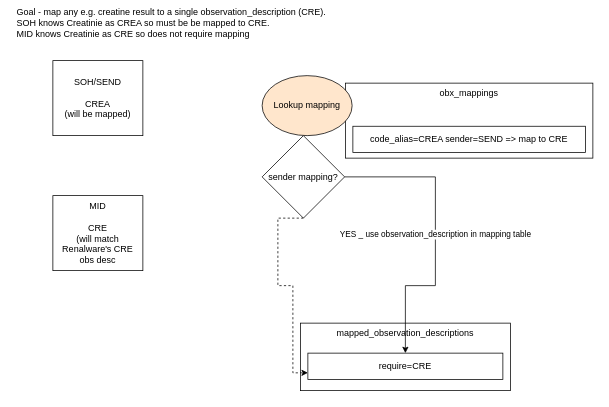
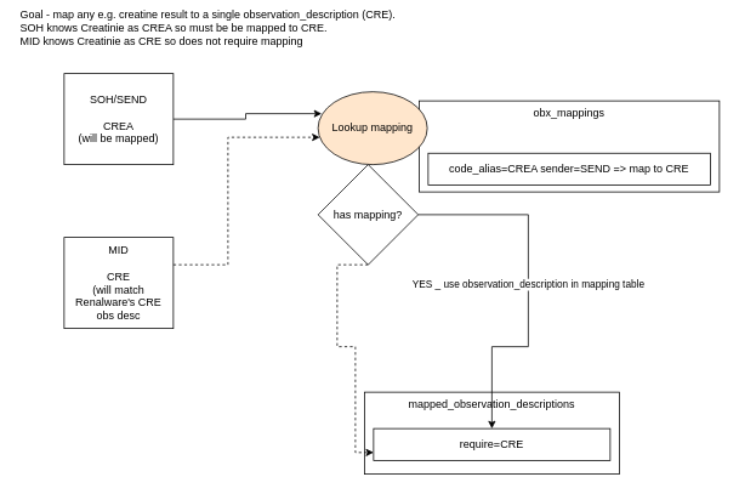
+ <mxCell id="2" style="edgeStyle=orthogonalEdgeStyle;rounded=0;orthogonalLoop=1;jettySize=auto;html=1;entryX=0.033;entryY=0.3;entryDx=0;entryDy=0;entryPerimeter=0;" edge="1" parent="1" source="3" target="13"><mxGeometry relative="1" as="geometry" /></mxCell>
+ <mxCell id="4" style="edgeStyle=orthogonalEdgeStyle;rounded=0;orthogonalLoop=1;jettySize=auto;html=1;dashed=1;" edge="1" parent="1" source="5" target="13"><mxGeometry relative="1" as="geometry"><mxPoint x="349" y="150" as="targetPoint" /><Array as="points"><mxPoint x="250" y="290" /><mxPoint x="250" y="150" /></Array></mxGeometry></mxCell>
- <mxCell id="6" value="sender mapping?" style="rhombus;whiteSpace=wrap;html=1;" vertex="1" parent="1"><mxGeometry x="349" y="180" width="110" height="110" as="geometry" /></mxCell>
+ <mxCell id="6" value="has mapping?" style="rhombus;whiteSpace=wrap;html=1;" vertex="1" parent="1"><mxGeometry x="349" y="180" width="110" height="110" as="geometry" /></mxCell>
